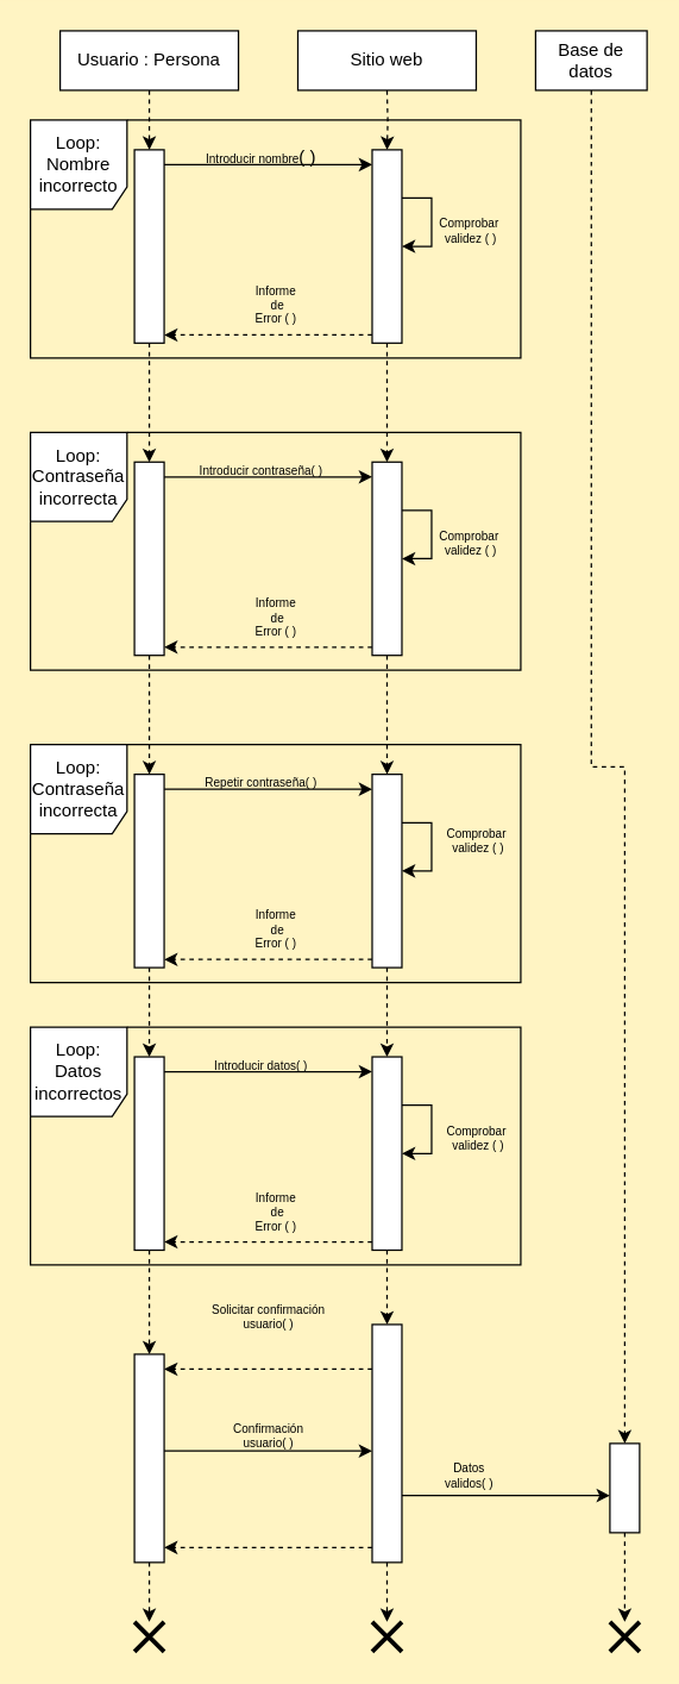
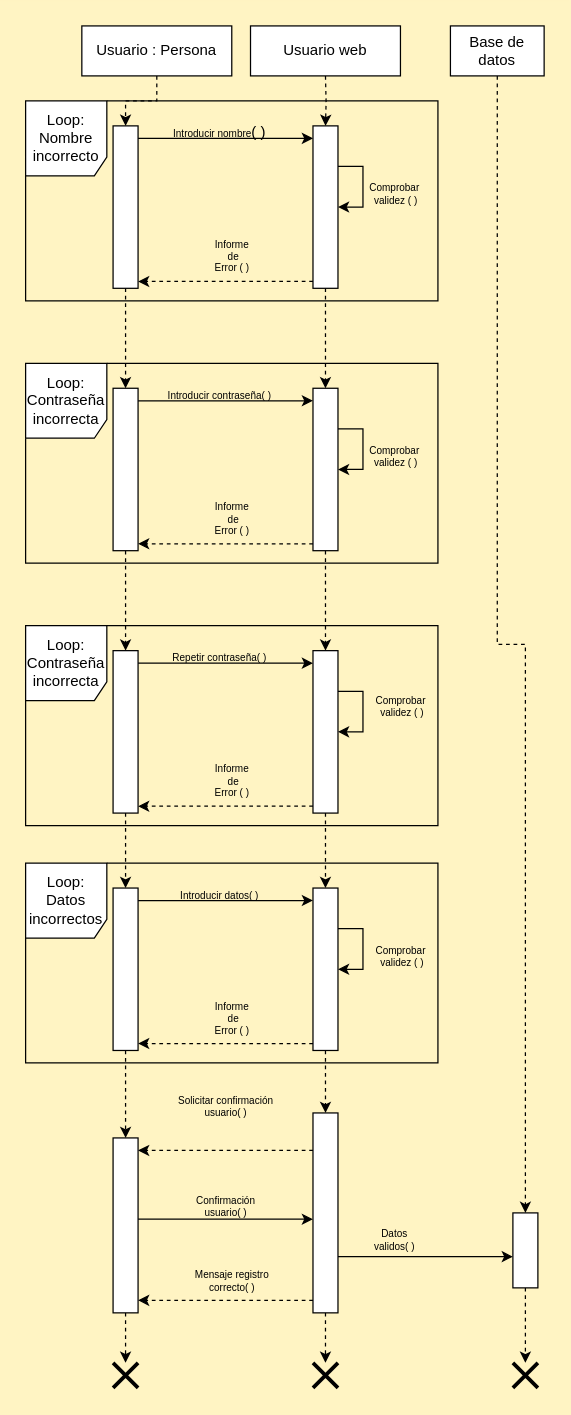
- <mxCell id="2" value="Usuario : Persona" style="rounded=0;whiteSpace=wrap;html=1;" parent="1" vertex="1"><mxGeometry x="40" y="20" width="120" height="40" as="geometry" /></mxCell>
+ <mxCell id="2" value="Usuario : Persona" style="rounded=0;whiteSpace=wrap;html=1;" parent="1" vertex="1"><mxGeometry x="65" y="20" width="120" height="40" as="geometry" /></mxCell>
- <mxCell id="8" value="Sitio web" style="rounded=0;whiteSpace=wrap;html=1;" parent="1" vertex="1"><mxGeometry x="200" y="20" width="120" height="40" as="geometry" /></mxCell>
+ <mxCell id="8" value="Usuario web" style="rounded=0;whiteSpace=wrap;html=1;" parent="1" vertex="1"><mxGeometry x="200" y="20" width="120" height="40" as="geometry" /></mxCell>
+ <mxCell id="66" value="&lt;div style=&quot;font-size: 8px;&quot;&gt;&lt;font style=&quot;font-size: 8px;&quot;&gt;Mensaje registro &lt;br&gt;&lt;/font&gt;&lt;/div&gt;&lt;div style=&quot;font-size: 8px;&quot;&gt;&lt;font style=&quot;font-size: 8px;&quot;&gt;correcto&lt;/font&gt;( )&lt;br&gt;&lt;/div&gt;" style="text;html=1;align=center;verticalAlign=middle;resizable=0;points=[];autosize=1;strokeColor=none;fillColor=none;" parent="1" vertex="1"><mxGeometry x="145" y="1010" width="80" height="30" as="geometry" /></mxCell>
